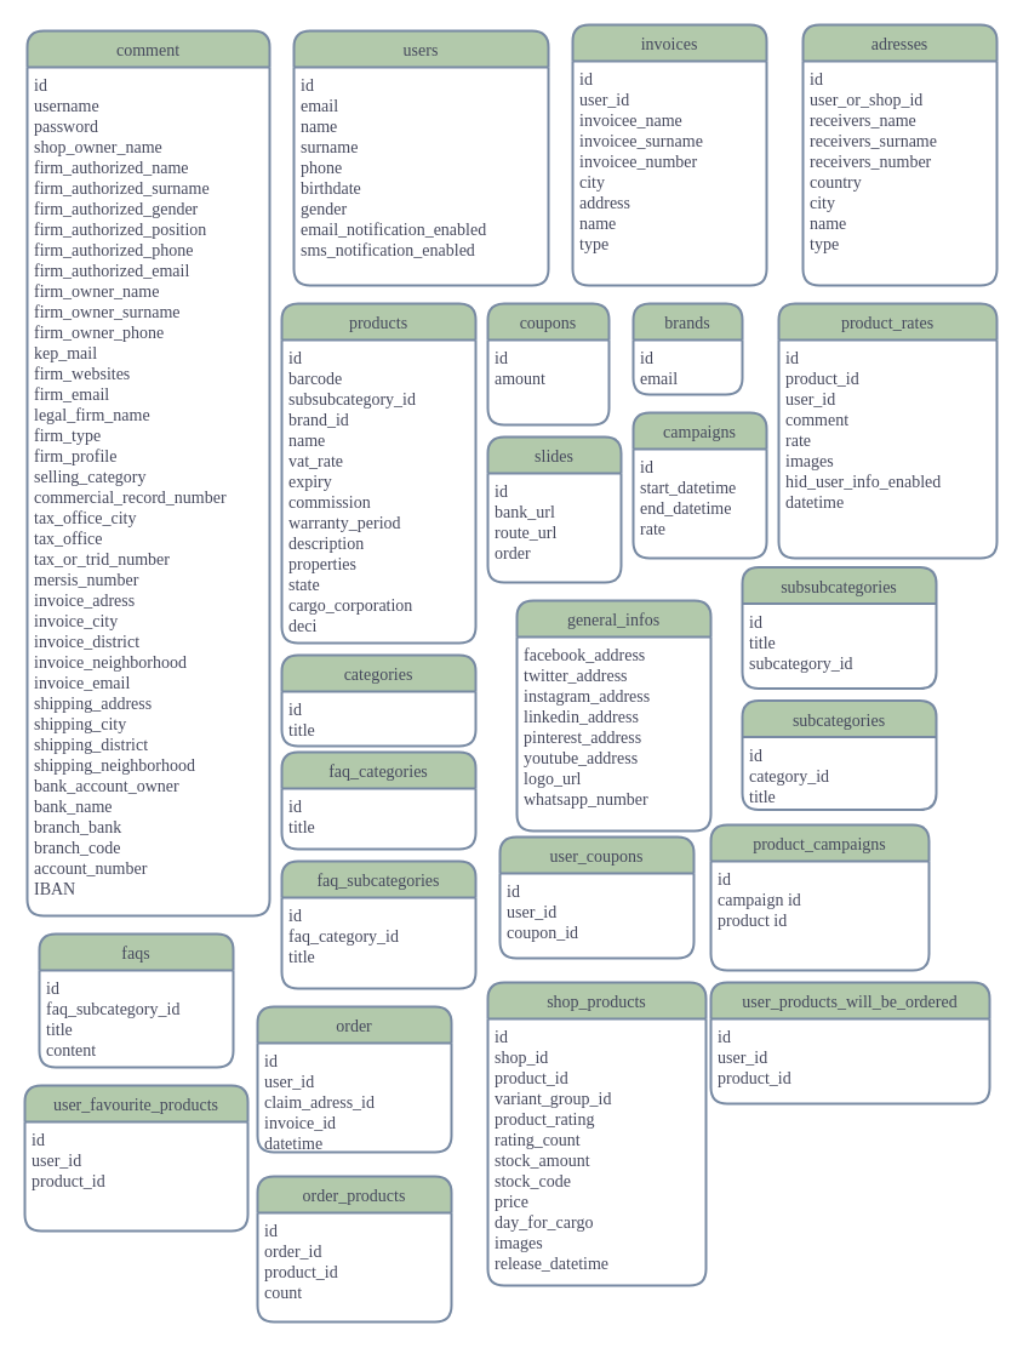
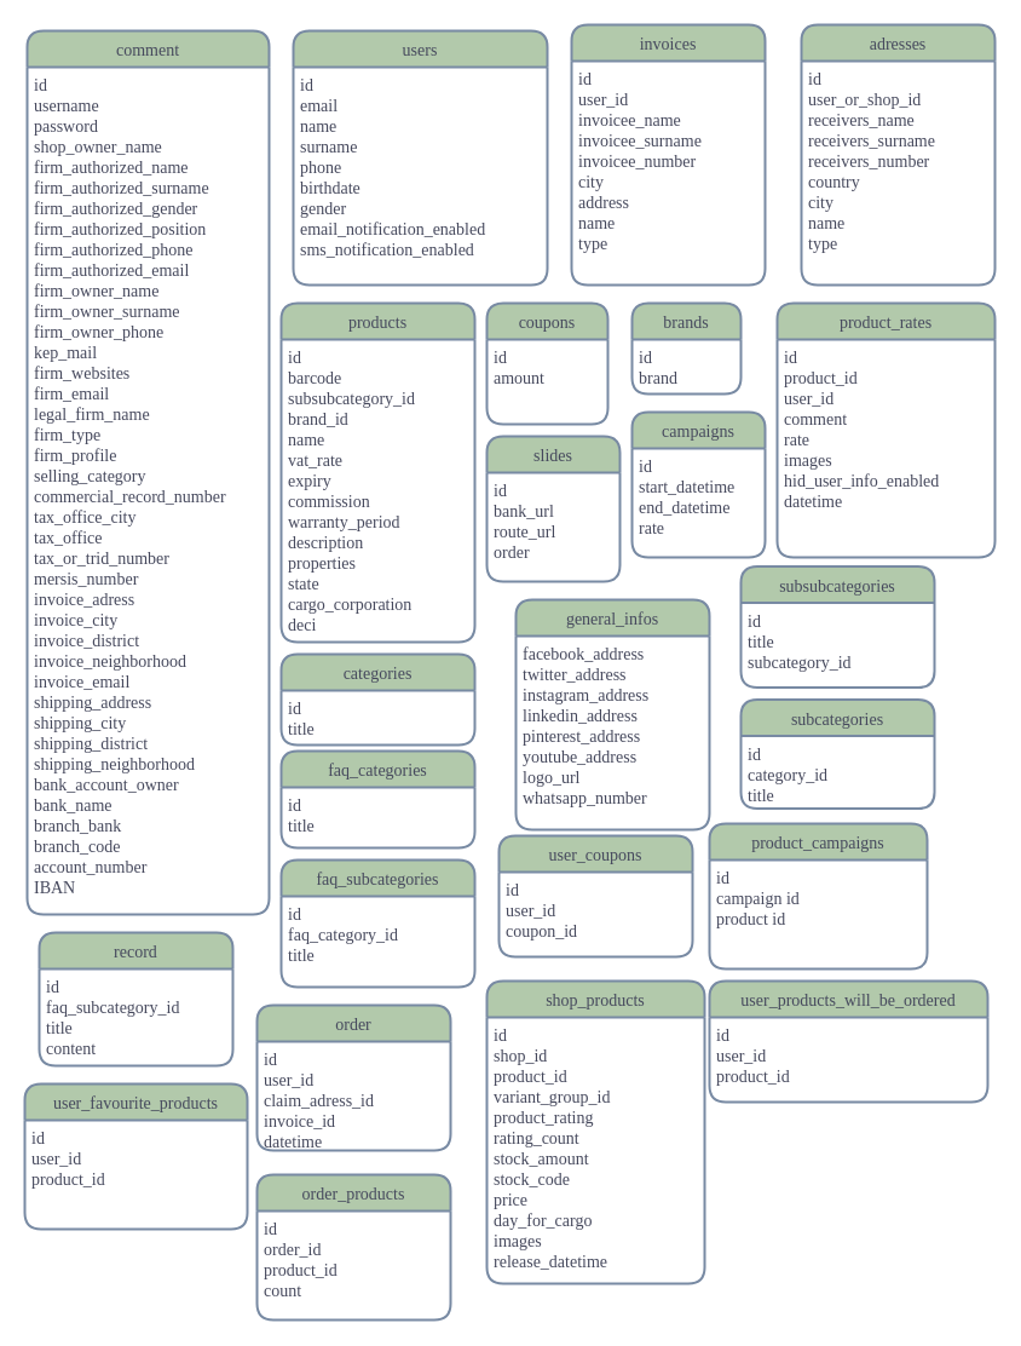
- <mxCell id="49" value="id&#10;email" style="align=left;strokeColor=none;fillColor=none;spacingLeft=4;fontSize=14;verticalAlign=top;resizable=0;rotatable=0;part=1;fontColor=#46495D;rounded=1;fontFamily=Verdana;" parent="47" vertex="1"><mxGeometry y="30" width="90" height="45" as="geometry" /></mxCell>
+ <mxCell id="49" value="id&#10;brand" style="align=left;strokeColor=none;fillColor=none;spacingLeft=4;fontSize=14;verticalAlign=top;resizable=0;rotatable=0;part=1;fontColor=#46495D;rounded=1;fontFamily=Verdana;" parent="47" vertex="1"><mxGeometry y="30" width="90" height="45" as="geometry" /></mxCell>
- <mxCell id="11" value="faqs" style="swimlane;childLayout=stackLayout;horizontal=1;startSize=30;horizontalStack=0;fontSize=14;fontStyle=0;strokeWidth=2;resizeParent=0;resizeLast=1;shadow=0;dashed=0;align=center;fillColor=#B2C9AB;strokeColor=#788AA3;fontColor=#46495D;rounded=1;fontFamily=Verdana;" parent="1" vertex="1"><mxGeometry x="32" y="770" width="160" height="110" as="geometry" /></mxCell>
+ <mxCell id="11" value="record" style="swimlane;childLayout=stackLayout;horizontal=1;startSize=30;horizontalStack=0;fontSize=14;fontStyle=0;strokeWidth=2;resizeParent=0;resizeLast=1;shadow=0;dashed=0;align=center;fillColor=#B2C9AB;strokeColor=#788AA3;fontColor=#46495D;rounded=1;fontFamily=Verdana;" parent="1" vertex="1"><mxGeometry x="32" y="770" width="160" height="110" as="geometry" /></mxCell>
